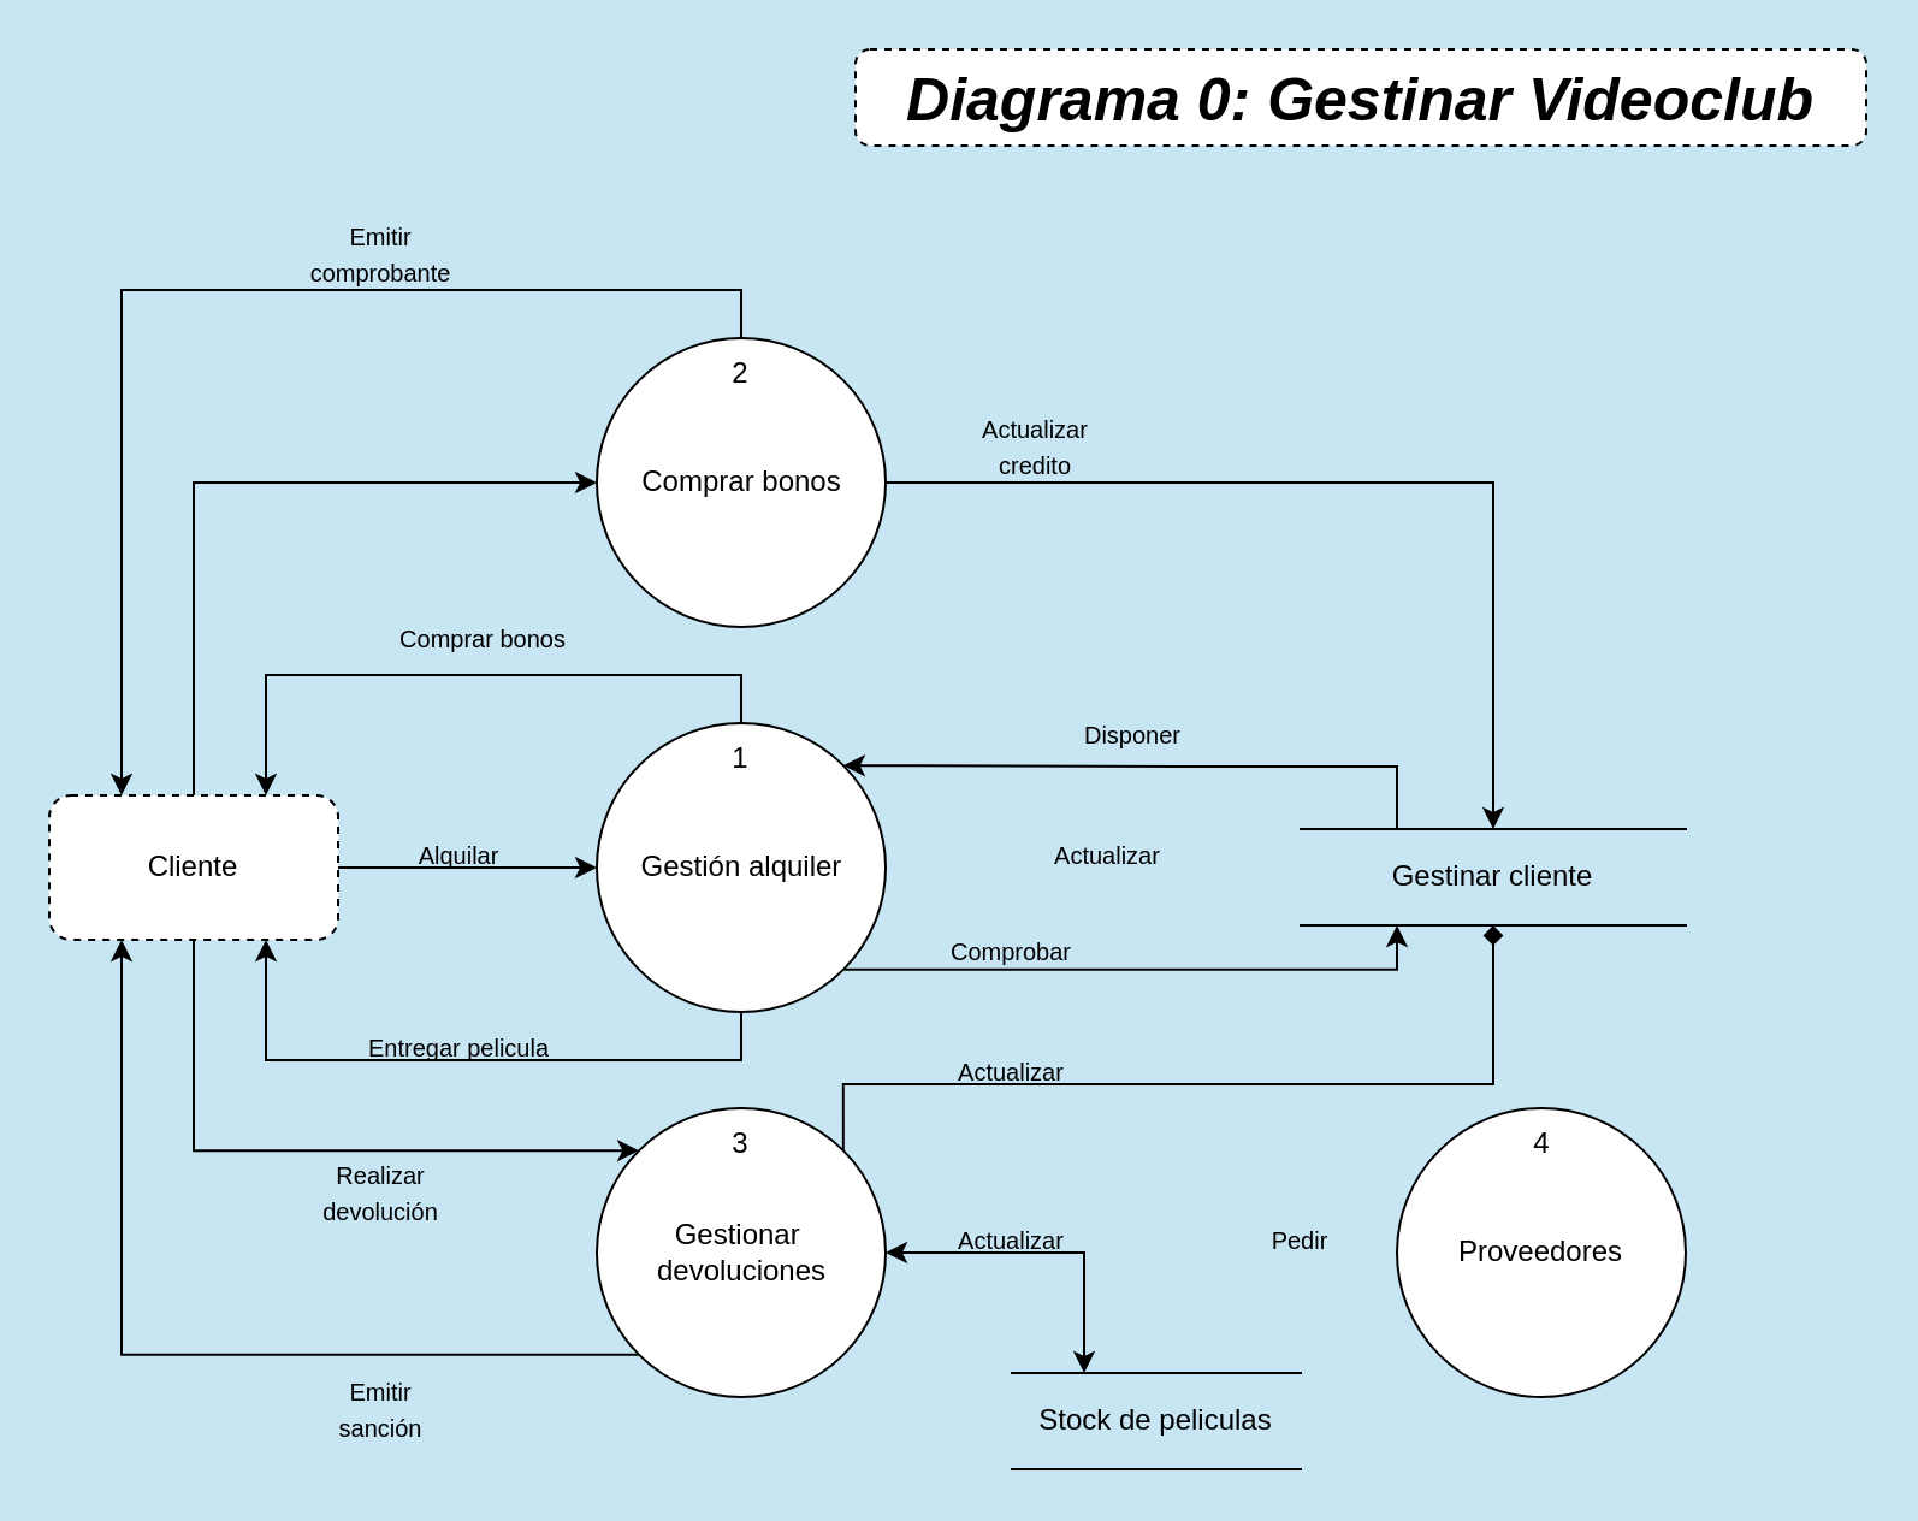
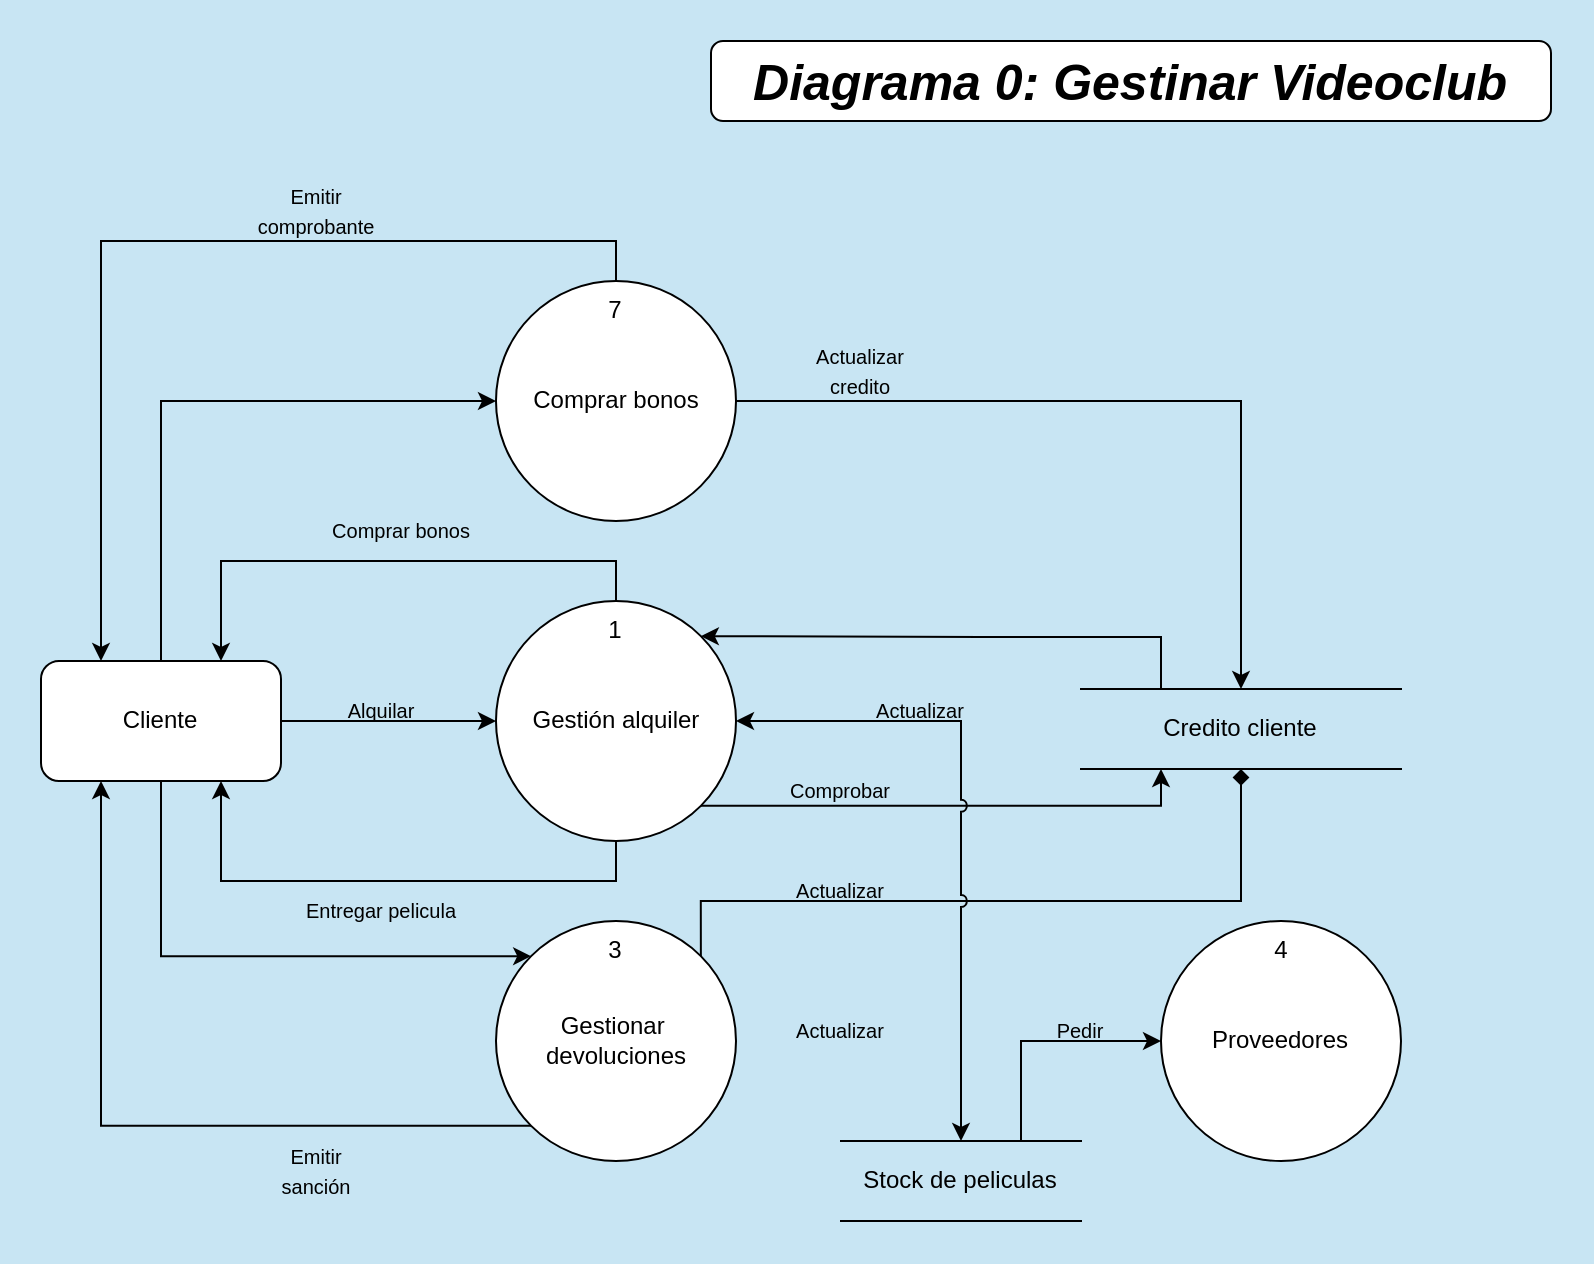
- <mxCell id="2" value="&lt;font style=&quot;font-size: 25px;&quot;&gt;&lt;b&gt;&lt;i&gt;Diagrama 0: Gestinar Videoclub&lt;/i&gt;&lt;/b&gt;&lt;i&gt;&lt;br&gt;&lt;/i&gt;&lt;/font&gt;" style="rounded=1;whiteSpace=wrap;html=1;dashed=1;" parent="1" vertex="1"><mxGeometry x="355" y="20" width="420" height="40" as="geometry" /></mxCell>
+ <mxCell id="2" value="&lt;font style=&quot;font-size: 25px;&quot;&gt;&lt;b&gt;&lt;i&gt;Diagrama 0: Gestinar Videoclub&lt;/i&gt;&lt;/b&gt;&lt;i&gt;&lt;br&gt;&lt;/i&gt;&lt;/font&gt;" style="rounded=1;whiteSpace=wrap;html=1;" parent="1" vertex="1"><mxGeometry x="355" y="20" width="420" height="40" as="geometry" /></mxCell>
- <mxCell id="35" value="2" style="text;html=1;strokeColor=none;fillColor=none;align=center;verticalAlign=middle;whiteSpace=wrap;rounded=0;" vertex="1" parent="1"><mxGeometry x="295" y="150" width="25" height="10" as="geometry" /></mxCell>
+ <mxCell id="35" value="7" style="text;html=1;strokeColor=none;fillColor=none;align=center;verticalAlign=middle;whiteSpace=wrap;rounded=0;" vertex="1" parent="1"><mxGeometry x="295" y="150" width="25" height="10" as="geometry" /></mxCell>
- <mxCell id="32" value="&lt;font style=&quot;font-size: 10px;&quot;&gt;Disponer&lt;/font&gt;" style="text;html=1;align=center;verticalAlign=middle;resizable=0;points=[];autosize=1;strokeColor=none;fillColor=none;" vertex="1" parent="1"><mxGeometry x="440" y="290" width="60" height="30" as="geometry" /></mxCell>
- <mxCell id="5" value="Cliente" style="rounded=1;whiteSpace=wrap;html=1;dashed=1;" vertex="1" parent="1"><mxGeometry x="20" y="330" width="120" height="60" as="geometry" /></mxCell>
+ <mxCell id="5" value="Cliente" style="rounded=1;whiteSpace=wrap;html=1;" vertex="1" parent="1"><mxGeometry x="20" y="330" width="120" height="60" as="geometry" /></mxCell>
- <mxCell id="11" value="Gestinar cliente" style="shape=partialRectangle;whiteSpace=wrap;html=1;left=0;right=0;fillColor=none;" vertex="1" parent="1"><mxGeometry x="540" y="344" width="160" height="40" as="geometry" /></mxCell>
+ <mxCell id="11" value="Credito cliente" style="shape=partialRectangle;whiteSpace=wrap;html=1;left=0;right=0;fillColor=none;" vertex="1" parent="1"><mxGeometry x="540" y="344" width="160" height="40" as="geometry" /></mxCell>
+ <mxCell id="27" style="edgeStyle=orthogonalEdgeStyle;rounded=0;orthogonalLoop=1;jettySize=auto;html=1;exitX=1;exitY=0.5;exitDx=0;exitDy=0;jumpStyle=arc;startArrow=classic;startFill=1;" edge="1" parent="1" source="28" target="21"><mxGeometry relative="1" as="geometry" /></mxCell>
- <mxCell id="38" value="&lt;font style=&quot;font-size: 10px;&quot;&gt;Entregar pelicula&lt;/font&gt;" style="text;html=1;align=center;verticalAlign=middle;resizable=0;points=[];autosize=1;strokeColor=none;fillColor=none;" vertex="1" parent="1"><mxGeometry x="140" y="420" width="100" height="30" as="geometry" /></mxCell>
+ <mxCell id="38" value="&lt;font style=&quot;font-size: 10px;&quot;&gt;Entregar pelicula&lt;/font&gt;" style="text;html=1;align=center;verticalAlign=middle;resizable=0;points=[];autosize=1;strokeColor=none;fillColor=none;" vertex="1" parent="1"><mxGeometry x="140" y="440" width="100" height="30" as="geometry" /></mxCell>
- <mxCell id="18" value="&lt;font style=&quot;font-size: 10px;&quot;&gt;Realizar devolución&lt;/font&gt;" style="text;html=1;strokeColor=none;fillColor=none;align=center;verticalAlign=middle;whiteSpace=wrap;rounded=0;" vertex="1" parent="1"><mxGeometry x="127.5" y="480" width="60" height="30" as="geometry" /></mxCell>
- <mxCell id="15" style="rounded=0;orthogonalLoop=1;jettySize=auto;html=1;exitX=1;exitY=0.5;exitDx=0;exitDy=0;entryX=0.25;entryY=0;entryDx=0;entryDy=0;edgeStyle=orthogonalEdgeStyle;startArrow=classic;startFill=1;" edge="1" parent="1" source="17" target="21"><mxGeometry relative="1" as="geometry" /></mxCell>
+ <mxCell id="22" style="rounded=0;orthogonalLoop=1;jettySize=auto;html=1;exitX=0;exitY=0.5;exitDx=0;exitDy=0;entryX=0.75;entryY=0;entryDx=0;entryDy=0;startArrow=classic;startFill=1;endArrow=none;endFill=0;edgeStyle=orthogonalEdgeStyle;" edge="1" parent="1" source="23" target="21"><mxGeometry relative="1" as="geometry" /></mxCell>
